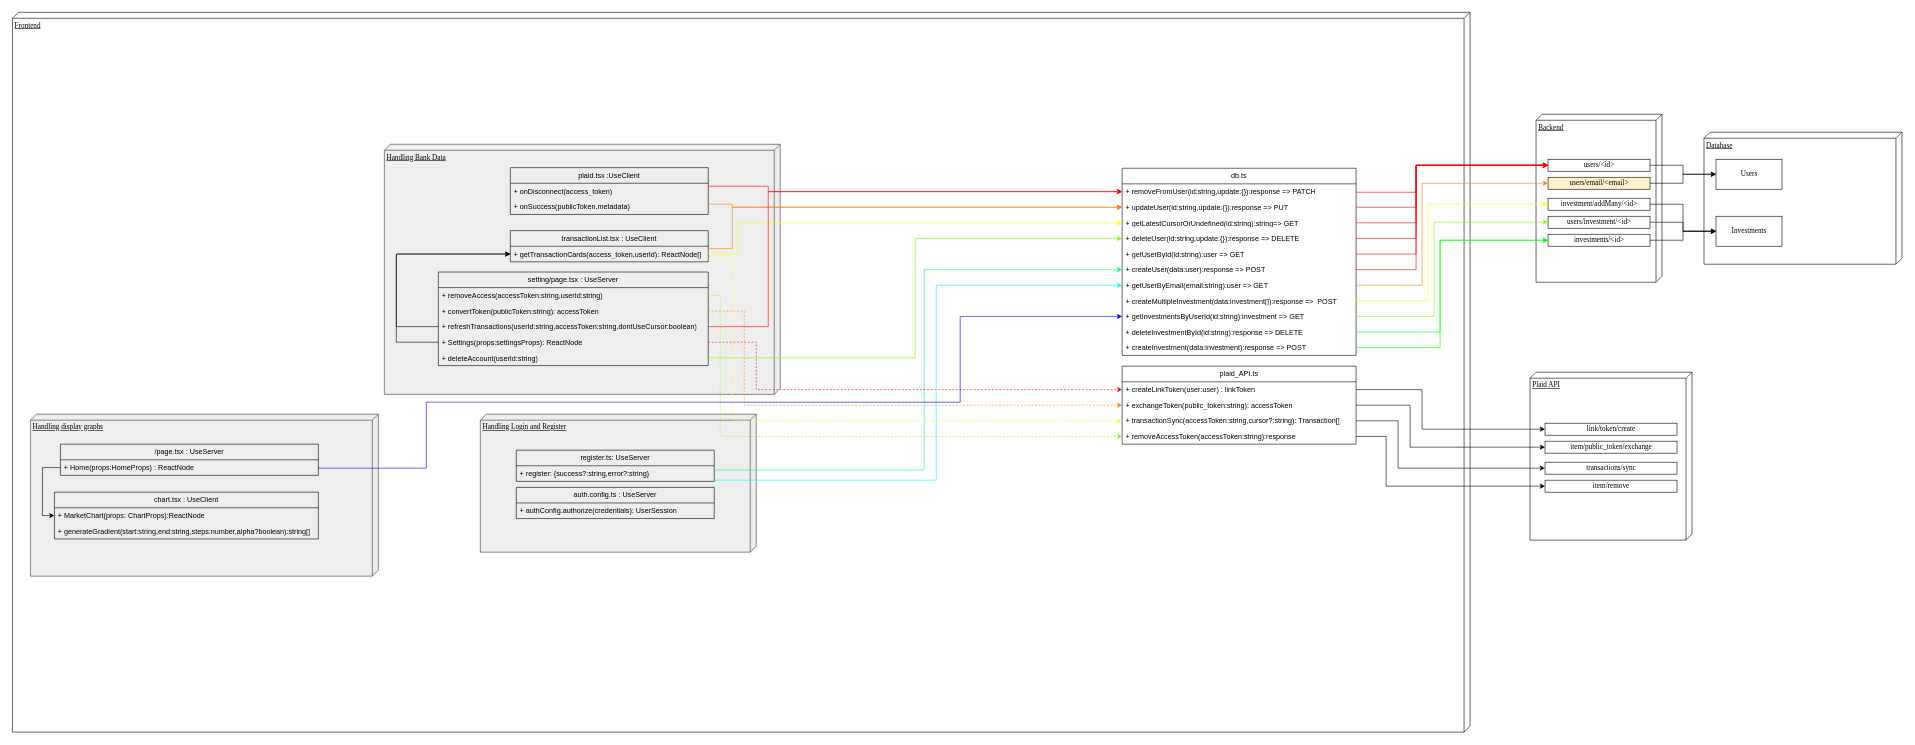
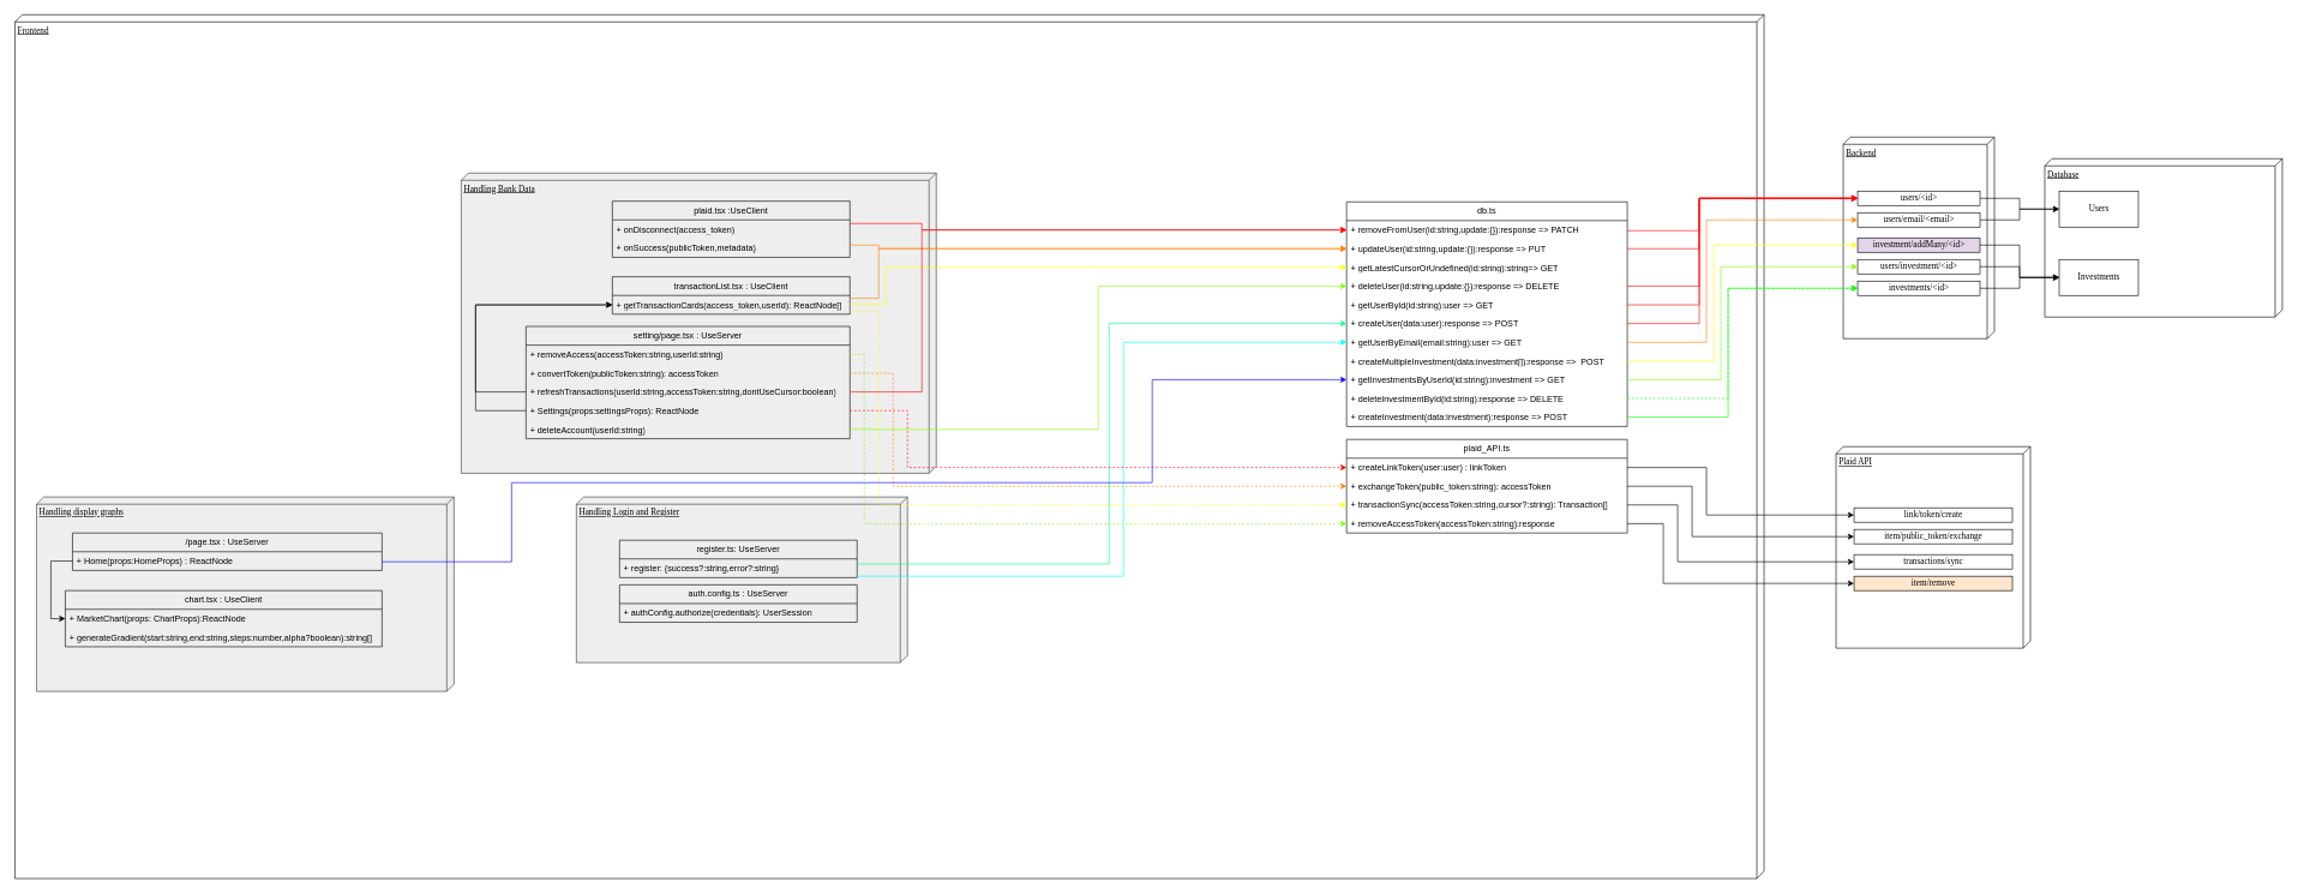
- <mxCell id="12" value="&lt;div&gt;users/email/&amp;lt;email&amp;gt;&lt;br&gt;&lt;/div&gt;" style="html=1;rounded=0;shadow=0;comic=0;labelBackgroundColor=none;strokeWidth=1;fontFamily=Verdana;fontSize=12;align=center;fillColor=#fff2cc;" vertex="1" parent="1"><mxGeometry x="2580" y="295" width="170" height="20" as="geometry" /></mxCell>
+ <mxCell id="12" value="&lt;div&gt;users/email/&amp;lt;email&amp;gt;&lt;br&gt;&lt;/div&gt;" style="html=1;rounded=0;shadow=0;comic=0;labelBackgroundColor=none;strokeWidth=1;fontFamily=Verdana;fontSize=12;align=center;" vertex="1" parent="1"><mxGeometry x="2580" y="295" width="170" height="20" as="geometry" /></mxCell>
- <mxCell id="36" value="&lt;div&gt;&lt;span style=&quot;background-color: initial;&quot;&gt;investment/addMany&lt;/span&gt;&lt;span style=&quot;background-color: initial;&quot;&gt;/&amp;lt;id&amp;gt;&lt;/span&gt;&lt;br&gt;&lt;/div&gt;" style="html=1;rounded=0;shadow=0;comic=0;labelBackgroundColor=none;strokeWidth=1;fontFamily=Verdana;fontSize=12;align=center;" vertex="1" parent="1"><mxGeometry x="2580" y="330" width="170" height="20" as="geometry" /></mxCell>
+ <mxCell id="36" value="&lt;div&gt;&lt;span style=&quot;background-color: initial;&quot;&gt;investment/addMany&lt;/span&gt;&lt;span style=&quot;background-color: initial;&quot;&gt;/&amp;lt;id&amp;gt;&lt;/span&gt;&lt;br&gt;&lt;/div&gt;" style="html=1;rounded=0;shadow=0;comic=0;labelBackgroundColor=none;strokeWidth=1;fontFamily=Verdana;fontSize=12;align=center;fillColor=#e1d5e7;" vertex="1" parent="1"><mxGeometry x="2580" y="330" width="170" height="20" as="geometry" /></mxCell>
- <mxCell id="41" style="edgeStyle=orthogonalEdgeStyle;rounded=0;orthogonalLoop=1;jettySize=auto;html=1;entryX=0;entryY=0.5;entryDx=0;entryDy=0;strokeColor=#FF0000;fillColor=#f8cecc;" edge="1" parent="1" source="16" target="10"><mxGeometry relative="1" as="geometry"><Array as="points"><mxPoint x="2360" y="371" /><mxPoint x="2360" y="275" /></Array></mxGeometry></mxCell>
- <mxCell id="39" style="edgeStyle=orthogonalEdgeStyle;rounded=0;orthogonalLoop=1;jettySize=auto;html=1;entryX=0;entryY=0.5;entryDx=0;entryDy=0;strokeColor=#00FF00;" edge="1" parent="1" source="23" target="34"><mxGeometry relative="1" as="geometry"><Array as="points"><mxPoint x="2400" y="553" /><mxPoint x="2400" y="400" /></Array></mxGeometry></mxCell>
+ <mxCell id="39" style="edgeStyle=orthogonalEdgeStyle;rounded=0;orthogonalLoop=1;jettySize=auto;html=1;entryX=0;entryY=0.5;entryDx=0;entryDy=0;strokeColor=#00FF00;dashed=1;" edge="1" parent="1" source="23" target="34"><mxGeometry relative="1" as="geometry"><Array as="points"><mxPoint x="2400" y="553" /><mxPoint x="2400" y="400" /></Array></mxGeometry></mxCell>
- <mxCell id="78" value="&lt;div&gt;item/remove&lt;br&gt;&lt;/div&gt;" style="html=1;rounded=0;shadow=0;comic=0;labelBackgroundColor=none;strokeWidth=1;fontFamily=Verdana;fontSize=12;align=center;" vertex="1" parent="1"><mxGeometry x="2575" y="800" width="220" height="20" as="geometry" /></mxCell>
+ <mxCell id="78" value="&lt;div&gt;item/remove&lt;br&gt;&lt;/div&gt;" style="html=1;rounded=0;shadow=0;comic=0;labelBackgroundColor=none;strokeWidth=1;fontFamily=Verdana;fontSize=12;align=center;fillColor=#ffe6cc;" vertex="1" parent="1"><mxGeometry x="2575" y="800" width="220" height="20" as="geometry" /></mxCell>
